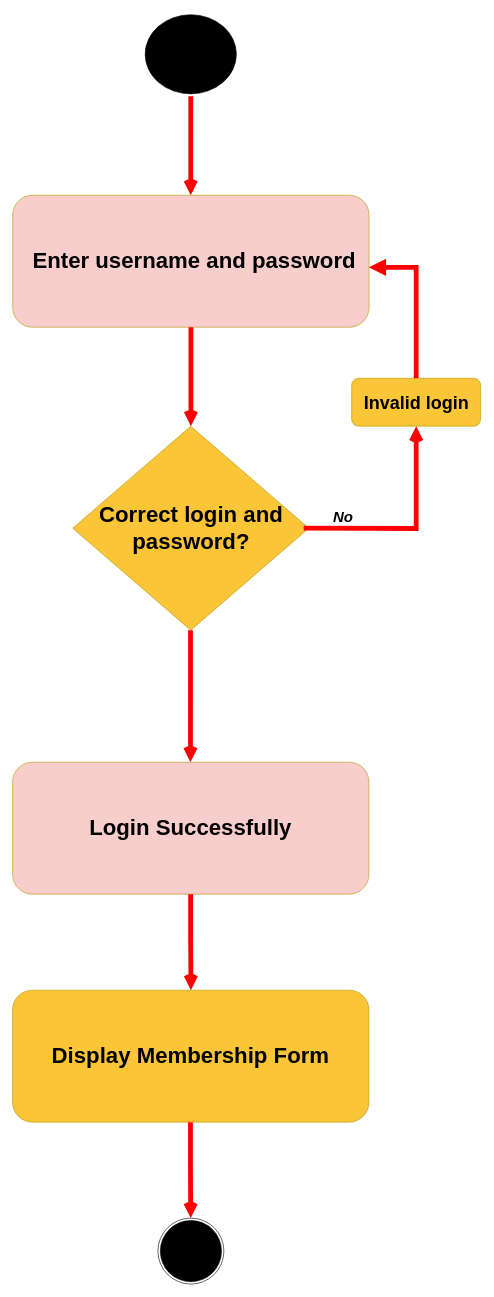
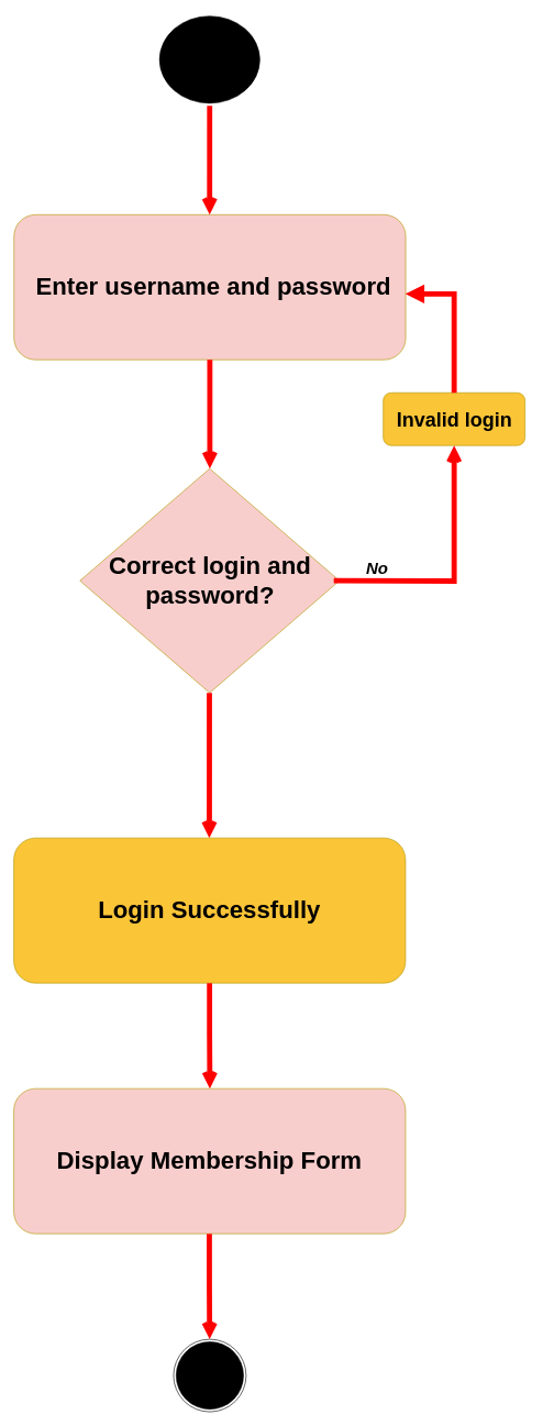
- <mxCell id="6" value="&lt;b&gt;&lt;font style=&quot;font-size: 30px;&quot;&gt;Invalid login&lt;/font&gt;&lt;/b&gt;" style="rounded=1;whiteSpace=wrap;html=1;fontSize=25;fillColor=#FBC538;strokeColor=#B09500;fontColor=#000000;" parent="1" vertex="1"><mxGeometry x="585.5" y="630" width="215" height="80" as="geometry" /></mxCell>
+ <mxCell id="6" value="&lt;b&gt;&lt;font style=&quot;font-size: 30px;&quot;&gt;Invalid login&lt;/font&gt;&lt;/b&gt;" style="rounded=1;whiteSpace=wrap;html=1;fontSize=25;fillColor=#FBC538;strokeColor=#B09500;fontColor=#000000;" parent="1" vertex="1"><mxGeometry x="580.5" y="595" width="215" height="80" as="geometry" /></mxCell>
- <mxCell id="3" value="&lt;b&gt;Correct login and password?&lt;/b&gt;" style="rhombus;whiteSpace=wrap;html=1;strokeColor=#B09500;fontSize=37;fillColor=#FBC538;fontColor=#000000;" parent="1" vertex="1"><mxGeometry x="120.5" y="710" width="393.5" height="340" as="geometry" /></mxCell>
+ <mxCell id="3" value="&lt;b&gt;Correct login and password?&lt;/b&gt;" style="rhombus;whiteSpace=wrap;html=1;strokeColor=#B09500;fontSize=37;fillColor=#f8cecc;fontColor=#000000;" parent="1" vertex="1"><mxGeometry x="120.5" y="710" width="393.5" height="340" as="geometry" /></mxCell>
- <mxCell id="10" value="&lt;b&gt;Login Successfully&lt;/b&gt;" style="rounded=1;whiteSpace=wrap;html=1;strokeColor=#B09500;fontSize=37;fillColor=#f8cecc;fontColor=#000000;" parent="1" vertex="1"><mxGeometry x="20.25" y="1270" width="594" height="220" as="geometry" /></mxCell>
+ <mxCell id="10" value="&lt;b&gt;Login Successfully&lt;/b&gt;" style="rounded=1;whiteSpace=wrap;html=1;strokeColor=#B09500;fontSize=37;fillColor=#FBC538;fontColor=#000000;" parent="1" vertex="1"><mxGeometry x="20.25" y="1270" width="594" height="220" as="geometry" /></mxCell>
- <mxCell id="12" value="&lt;b&gt;Display Membership Form&lt;/b&gt;" style="rounded=1;whiteSpace=wrap;html=1;strokeColor=#B09500;fontSize=37;fillColor=#FBC538;fontColor=#000000;" parent="1" vertex="1"><mxGeometry x="20.25" y="1650" width="594" height="220" as="geometry" /></mxCell>
+ <mxCell id="12" value="&lt;b&gt;Display Membership Form&lt;/b&gt;" style="rounded=1;whiteSpace=wrap;html=1;strokeColor=#B09500;fontSize=37;fillColor=#f8cecc;fontColor=#000000;" parent="1" vertex="1"><mxGeometry x="20.25" y="1650" width="594" height="220" as="geometry" /></mxCell>
